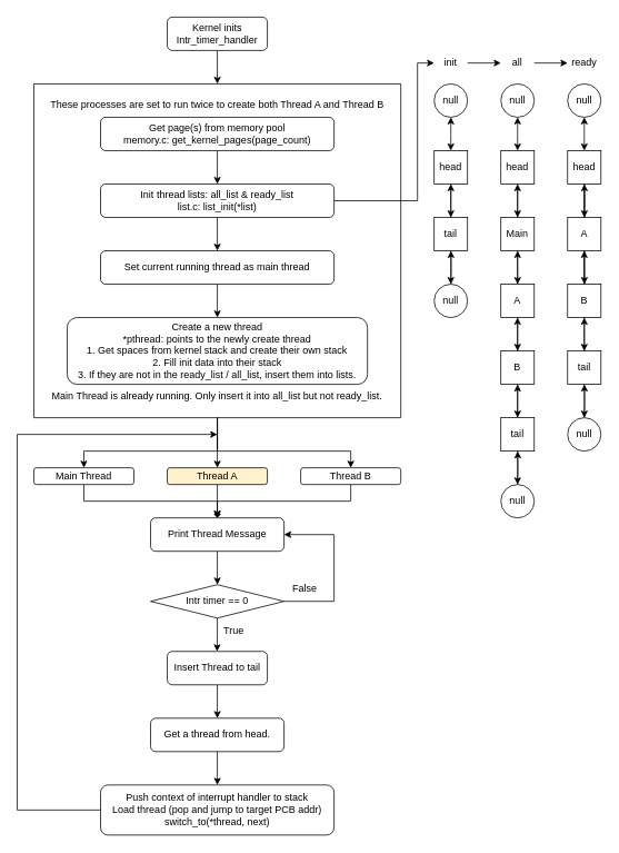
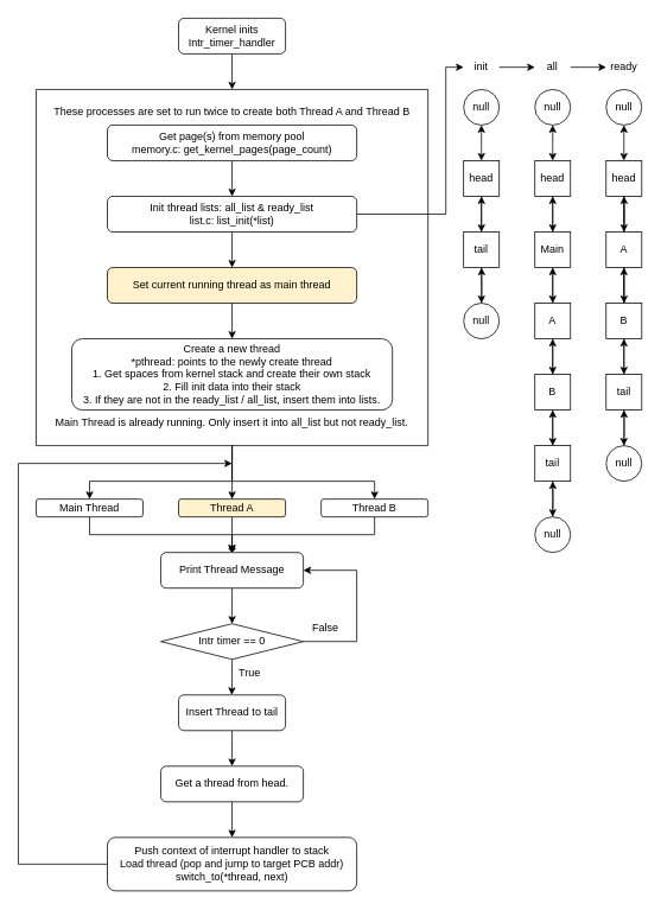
- <mxCell id="10" value="Set current running thread as main thread" style="rounded=1;whiteSpace=wrap;html=1;fontSize=12;glass=0;strokeWidth=1;shadow=0;" vertex="1" parent="1"><mxGeometry x="120" y="300" width="280" height="40" as="geometry" /></mxCell>
+ <mxCell id="10" value="Set current running thread as main thread" style="rounded=1;whiteSpace=wrap;html=1;fontSize=12;glass=0;strokeWidth=1;shadow=0;fillColor=#fff2cc;" vertex="1" parent="1"><mxGeometry x="120" y="300" width="280" height="40" as="geometry" /></mxCell>
